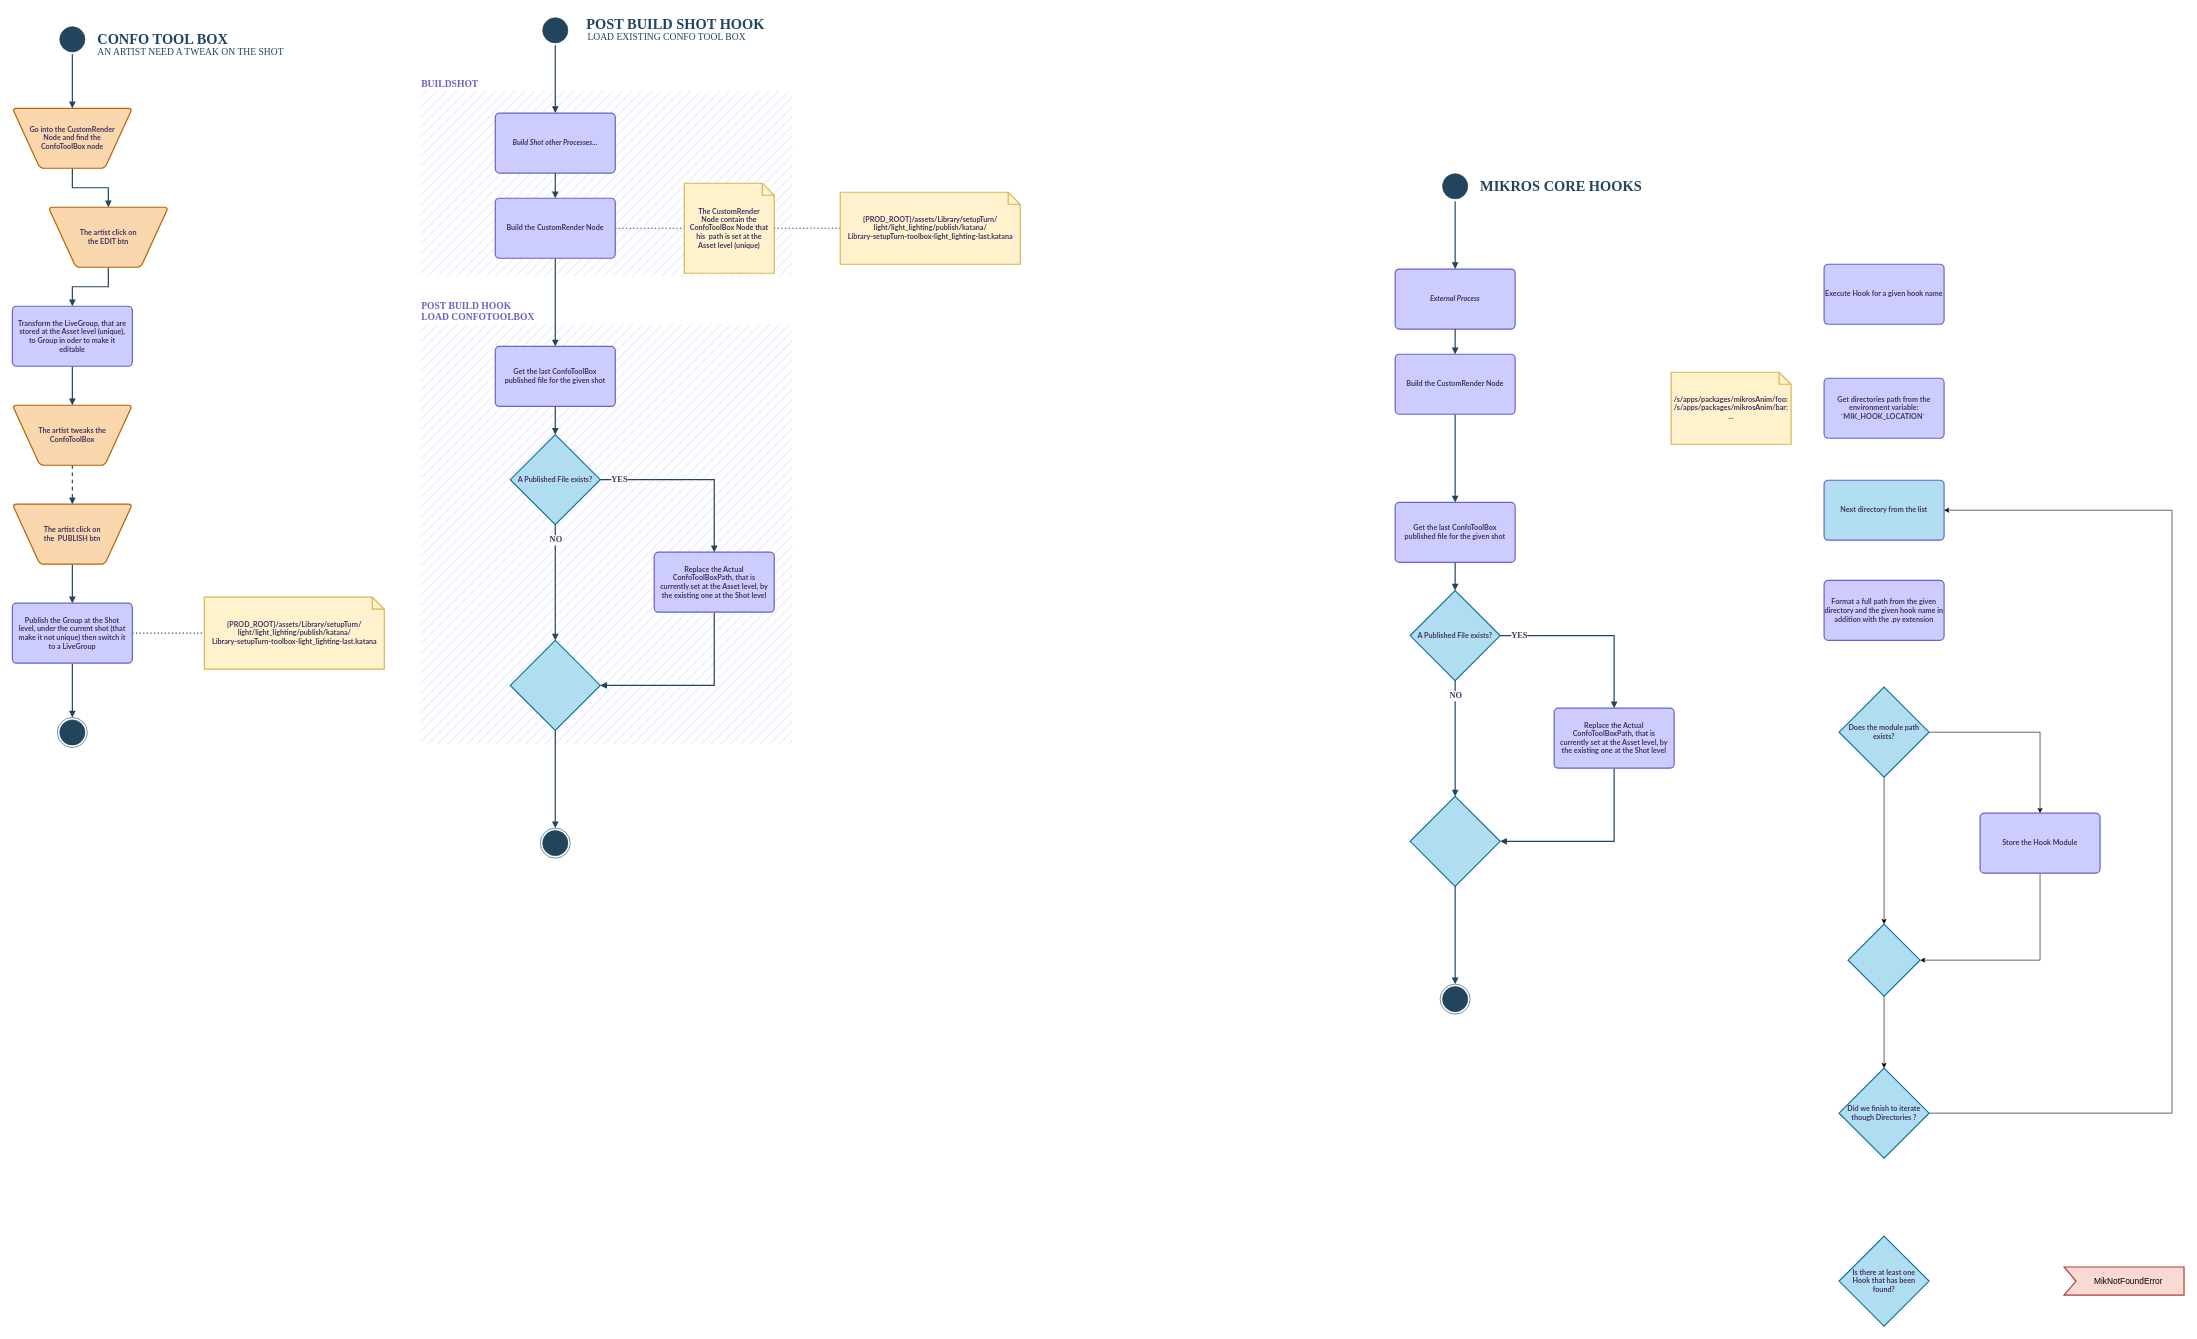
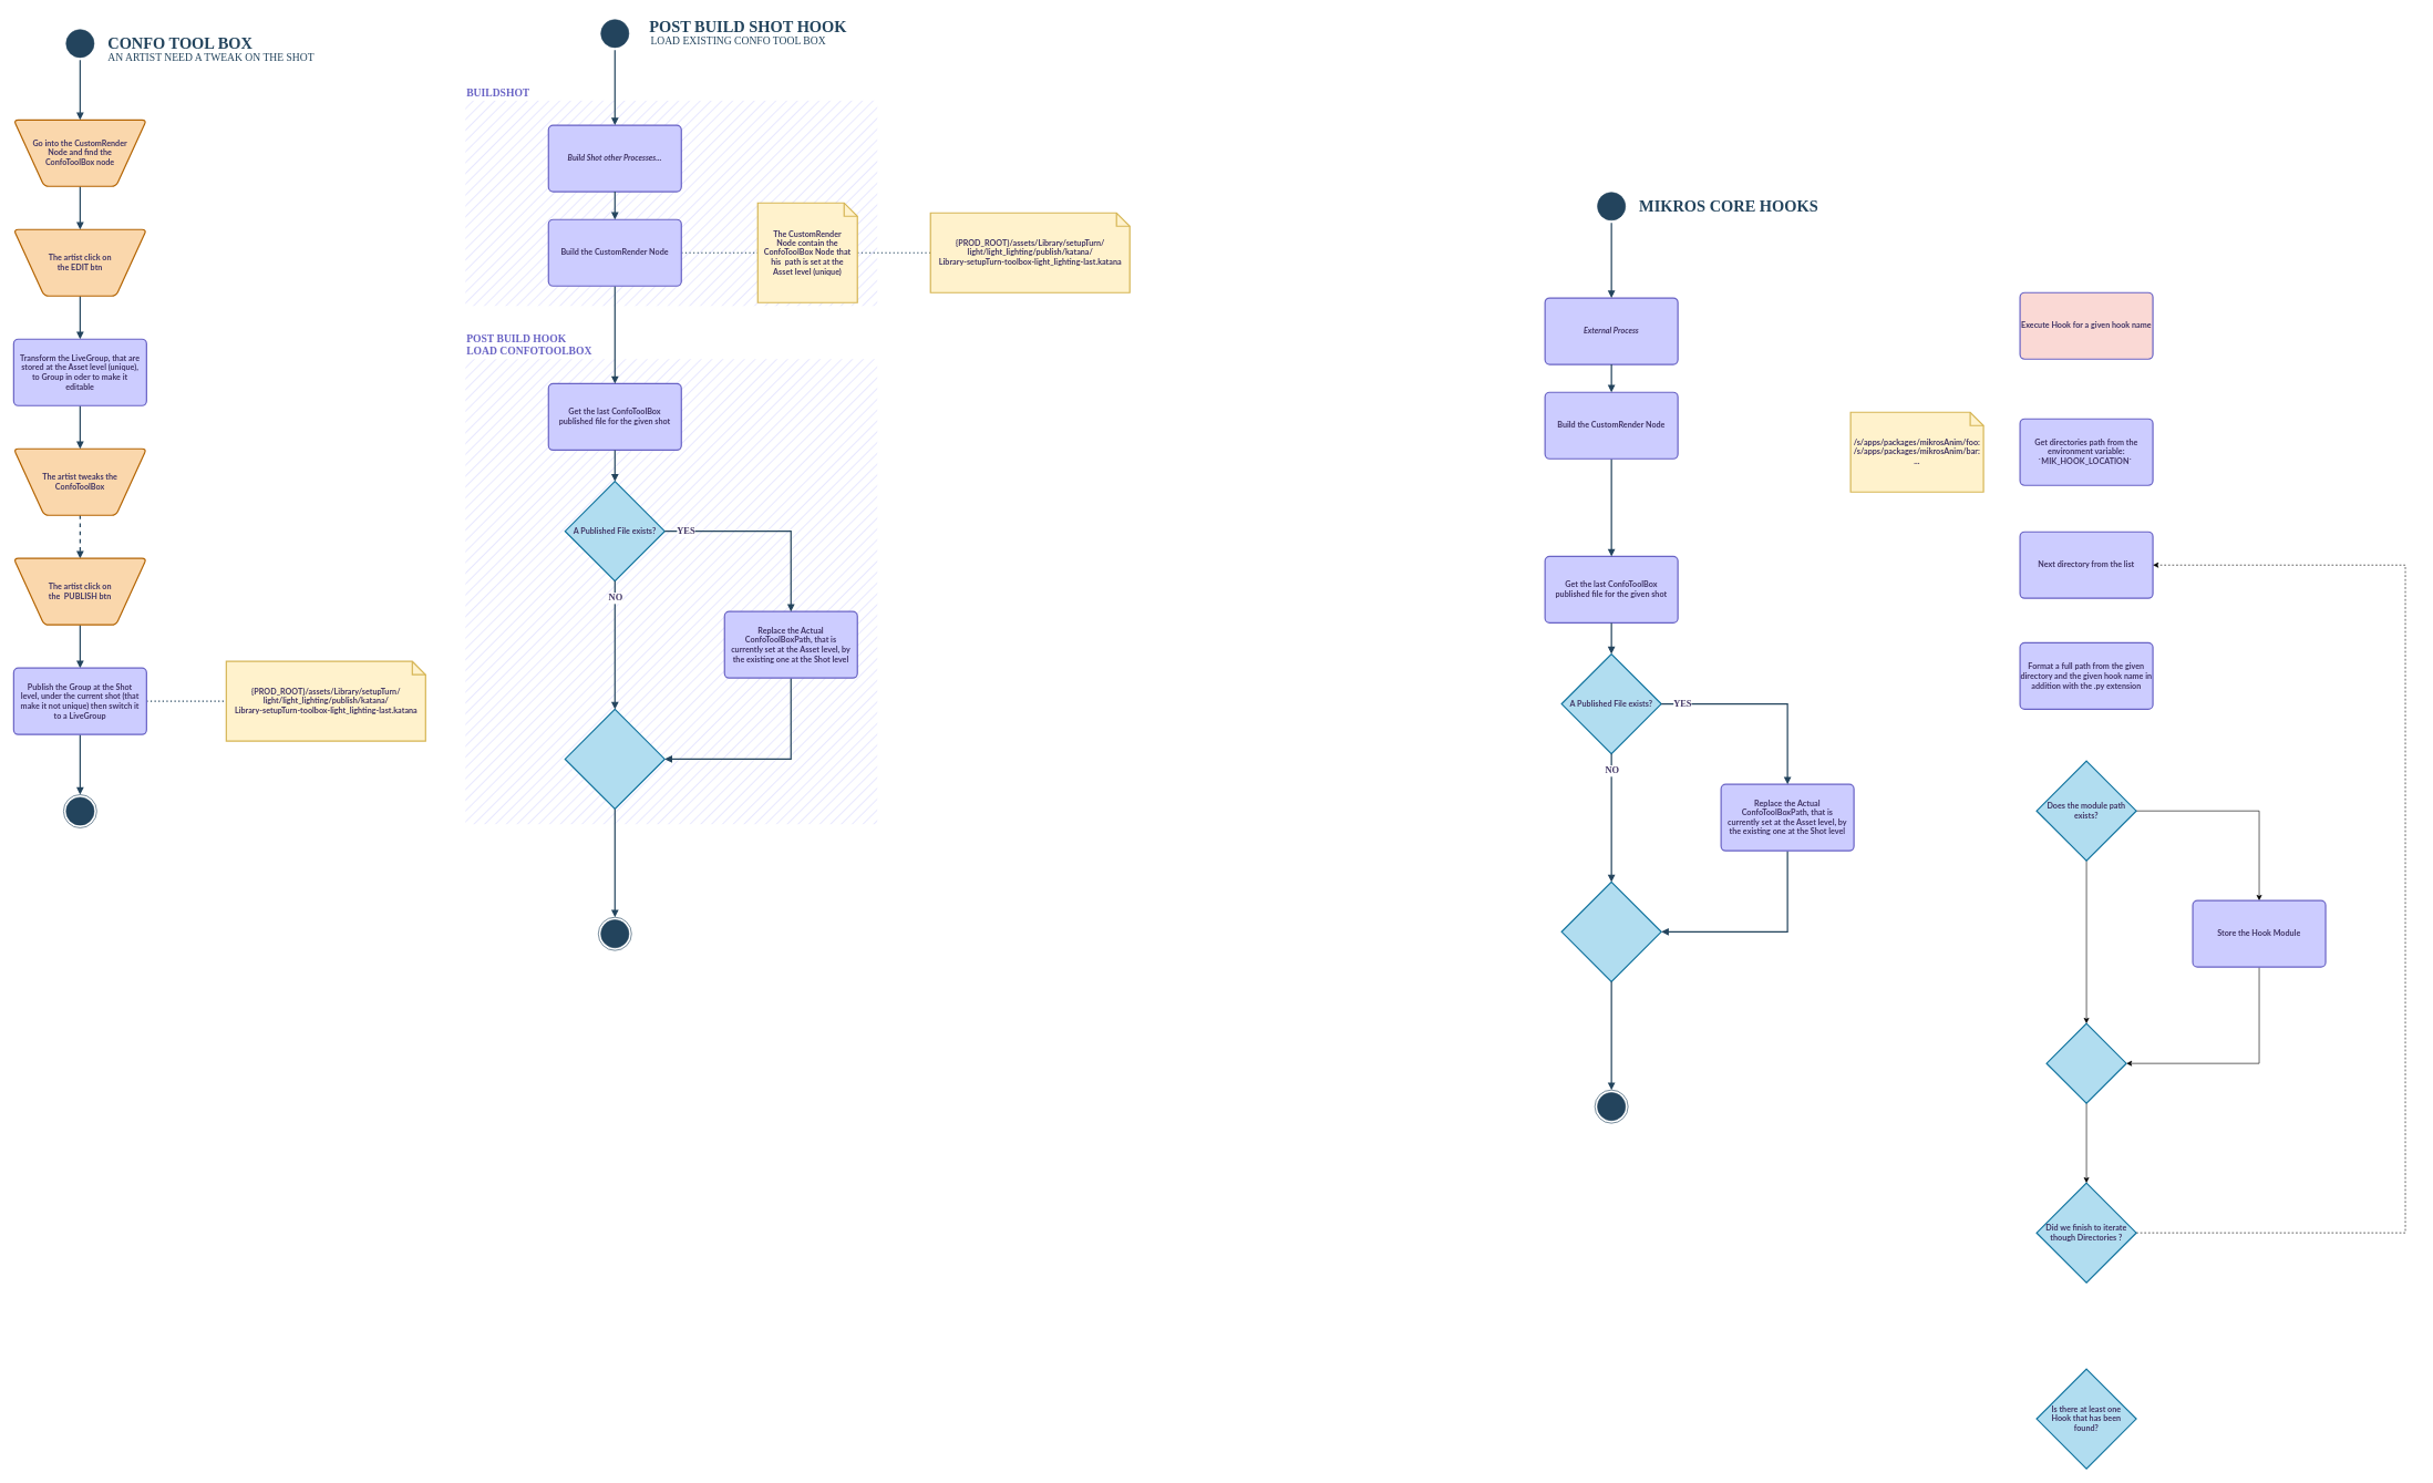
- <mxCell id="30" value="&lt;b style=&quot;color: rgb(65, 53, 101);&quot;&gt;&lt;span&gt;The artist click on&lt;br&gt;the EDIT btn&lt;br&gt;&lt;/span&gt;&lt;/b&gt;" style="verticalLabelPosition=middle;verticalAlign=middle;html=1;shape=trapezoid;perimeter=trapezoidPerimeter;whiteSpace=wrap;size=0.23;arcSize=14;flipV=1;labelPosition=center;align=center;fontFamily=Lato;fillColor=#fad7ac;strokeColor=#b46504;rounded=1;strokeWidth=2;fontSource=https%3A%2F%2Ffonts.googleapis.com%2Fcss%3Ffamily%3DLato;fontStyle=0;" parent="1" vertex="1"><mxGeometry x="80.01" y="345" width="200" height="100" as="geometry" /></mxCell>
+ <mxCell id="30" value="&lt;b style=&quot;color: rgb(65, 53, 101);&quot;&gt;&lt;span&gt;The artist click on&lt;br&gt;the EDIT btn&lt;br&gt;&lt;/span&gt;&lt;/b&gt;" style="verticalLabelPosition=middle;verticalAlign=middle;html=1;shape=trapezoid;perimeter=trapezoidPerimeter;whiteSpace=wrap;size=0.23;arcSize=14;flipV=1;labelPosition=center;align=center;fontFamily=Lato;fillColor=#fad7ac;strokeColor=#b46504;rounded=1;strokeWidth=2;fontSource=https%3A%2F%2Ffonts.googleapis.com%2Fcss%3Ffamily%3DLato;fontStyle=0;" parent="1" vertex="1"><mxGeometry x="20.01" y="345" width="200" height="100" as="geometry" /></mxCell>
- <mxCell id="66" value="&lt;font color=&quot;#413565&quot;&gt;&lt;b&gt;&lt;span&gt;Execute Hook for a given hook name&lt;br&gt;&lt;/span&gt;&lt;/b&gt;&lt;/font&gt;" style="rounded=1;whiteSpace=wrap;html=1;absoluteArcSize=1;arcSize=14;strokeWidth=2;strokeColor=#6963C5;fillColor=#CCCCFF;fontFamily=Lato;fontSource=https%3A%2F%2Ffonts.googleapis.com%2Fcss%3Ffamily%3DLato;fontStyle=0;aspect=fixed;" vertex="1" parent="1"><mxGeometry x="3040" y="440" width="200" height="100" as="geometry" /></mxCell>
+ <mxCell id="66" value="&lt;font color=&quot;#413565&quot;&gt;&lt;b&gt;&lt;span&gt;Execute Hook for a given hook name&lt;br&gt;&lt;/span&gt;&lt;/b&gt;&lt;/font&gt;" style="rounded=1;whiteSpace=wrap;html=1;absoluteArcSize=1;arcSize=14;strokeWidth=2;strokeColor=#6963C5;fillColor=#fad9d5;fontFamily=Lato;fontSource=https%3A%2F%2Ffonts.googleapis.com%2Fcss%3Ffamily%3DLato;fontStyle=0;aspect=fixed;" vertex="1" parent="1"><mxGeometry x="3040" y="440" width="200" height="100" as="geometry" /></mxCell>
- <mxCell id="73" value="&lt;font color=&quot;#413565&quot;&gt;&lt;b&gt;&lt;span&gt;Next directory from the list&lt;br&gt;&lt;/span&gt;&lt;/b&gt;&lt;/font&gt;" style="rounded=1;whiteSpace=wrap;html=1;absoluteArcSize=1;arcSize=14;strokeWidth=2;strokeColor=#6963C5;fillColor=#b1ddf0;fontFamily=Lato;fontSource=https%3A%2F%2Ffonts.googleapis.com%2Fcss%3Ffamily%3DLato;fontStyle=0;aspect=fixed;" vertex="1" parent="1"><mxGeometry x="3040" y="800" width="200" height="100" as="geometry" /></mxCell>
+ <mxCell id="73" value="&lt;font color=&quot;#413565&quot;&gt;&lt;b&gt;&lt;span&gt;Next directory from the list&lt;br&gt;&lt;/span&gt;&lt;/b&gt;&lt;/font&gt;" style="rounded=1;whiteSpace=wrap;html=1;absoluteArcSize=1;arcSize=14;strokeWidth=2;strokeColor=#6963C5;fillColor=#CCCCFF;fontFamily=Lato;fontSource=https%3A%2F%2Ffonts.googleapis.com%2Fcss%3Ffamily%3DLato;fontStyle=0;aspect=fixed;" vertex="1" parent="1"><mxGeometry x="3040" y="800" width="200" height="100" as="geometry" /></mxCell>
- <mxCell id="76" style="edgeStyle=orthogonalEdgeStyle;rounded=0;orthogonalLoop=1;jettySize=auto;html=1;entryX=1;entryY=0.5;entryDx=0;entryDy=0;" edge="1" parent="1" source="77" target="73"><mxGeometry relative="1" as="geometry"><Array as="points"><mxPoint x="3620" y="1855" /><mxPoint x="3620" y="850" /></Array></mxGeometry></mxCell>
+ <mxCell id="76" style="edgeStyle=orthogonalEdgeStyle;rounded=0;orthogonalLoop=1;jettySize=auto;html=1;entryX=1;entryY=0.5;entryDx=0;entryDy=0;dashed=1;" edge="1" parent="1" source="77" target="73"><mxGeometry relative="1" as="geometry"><Array as="points"><mxPoint x="3620" y="1855" /><mxPoint x="3620" y="850" /></Array></mxGeometry></mxCell>
- <mxCell id="81" value="MikNotFoundError" style="html=1;shape=mxgraph.infographic.ribbonSimple;notch1=20;notch2=0;align=center;verticalAlign=middle;fontSize=14;fontStyle=0;fillColor=#fad9d5;flipH=0;spacingRight=0;spacingLeft=14;strokeColor=#ae4132;strokeWidth=2;aspect=fixed;" vertex="1" parent="1"><mxGeometry x="3440" y="2111.47" width="200" height="47.06" as="geometry" /></mxCell>
